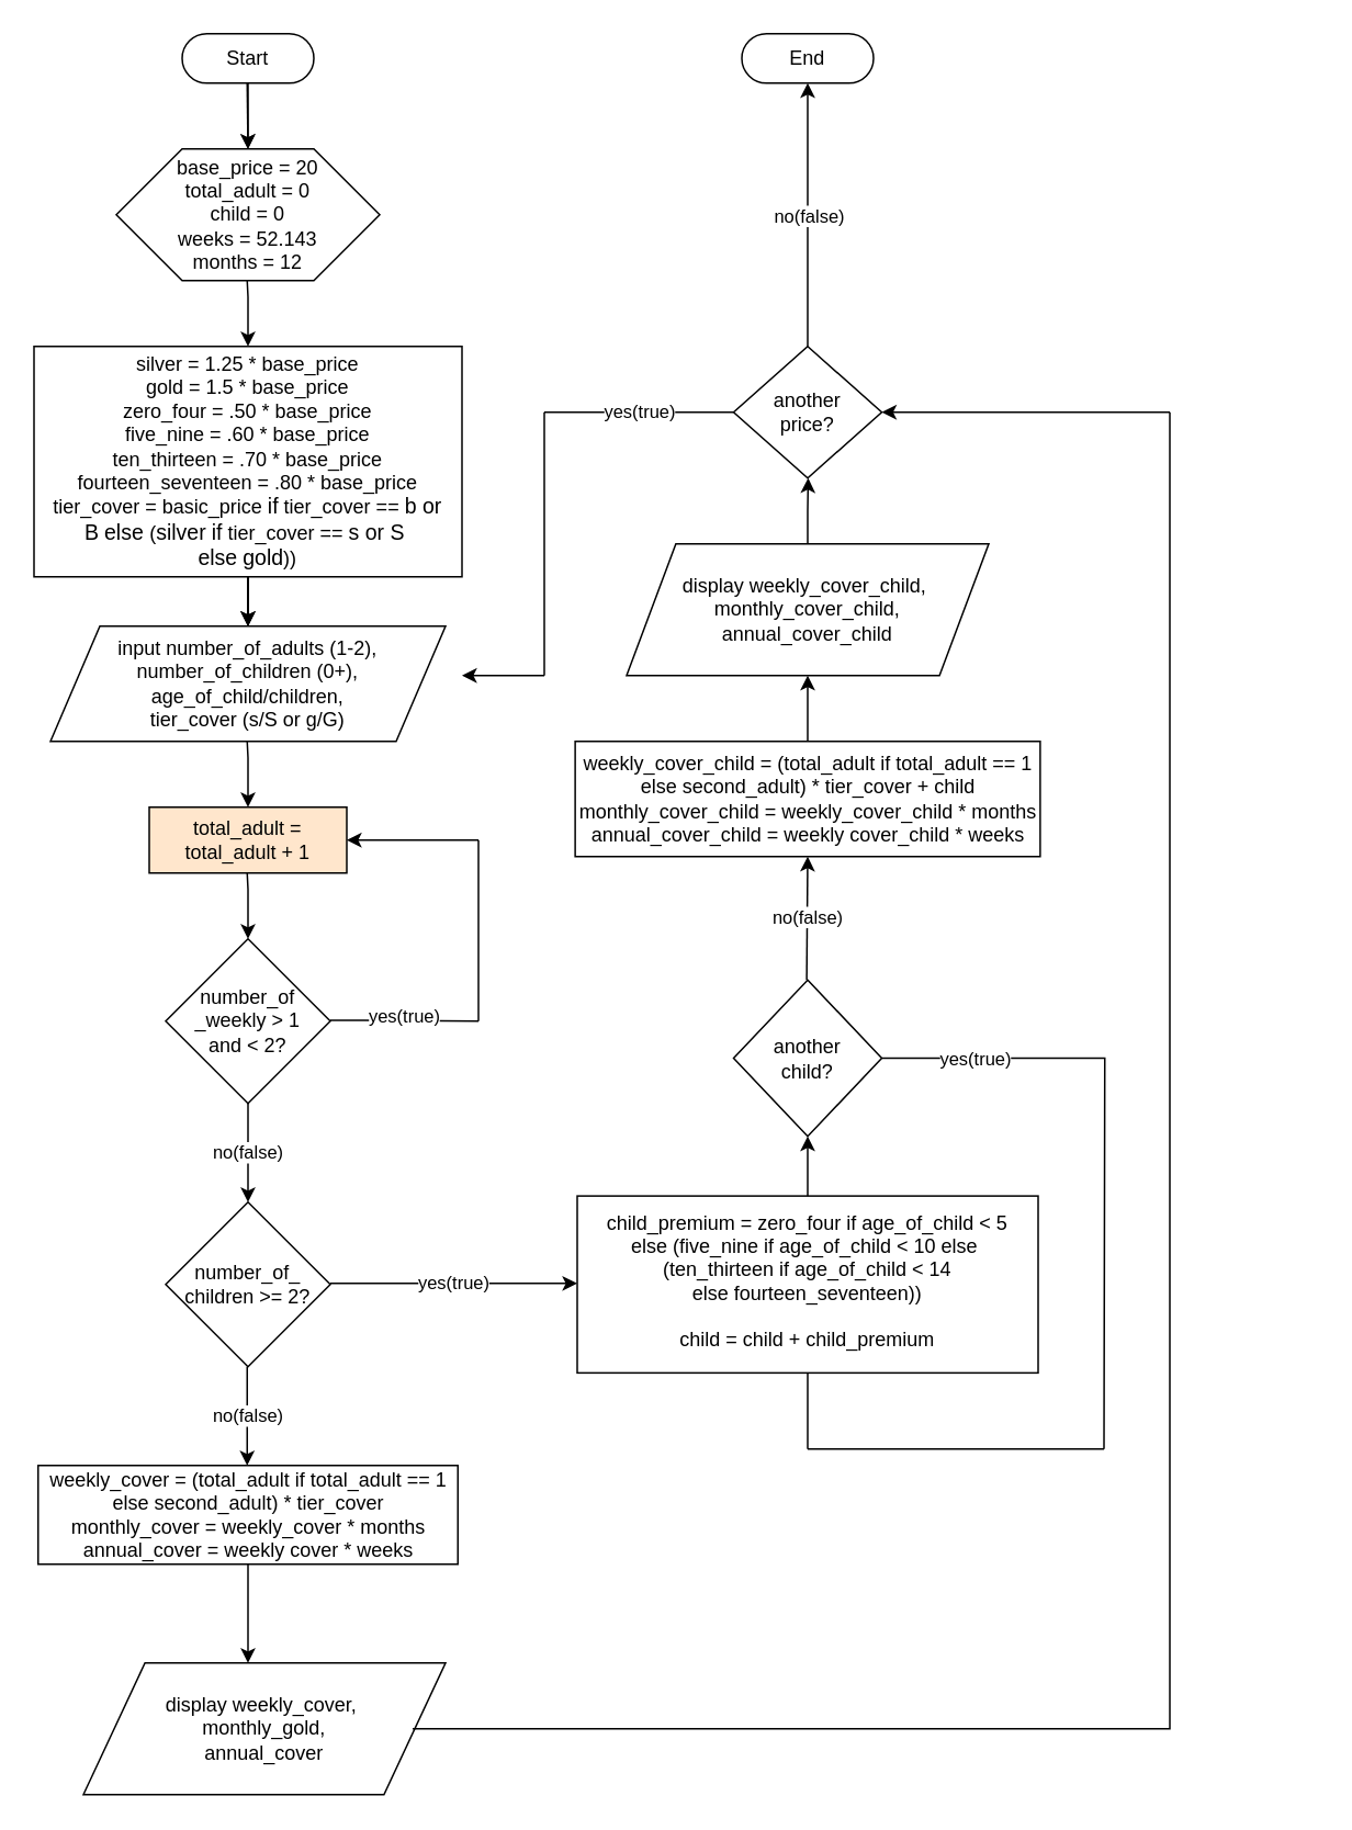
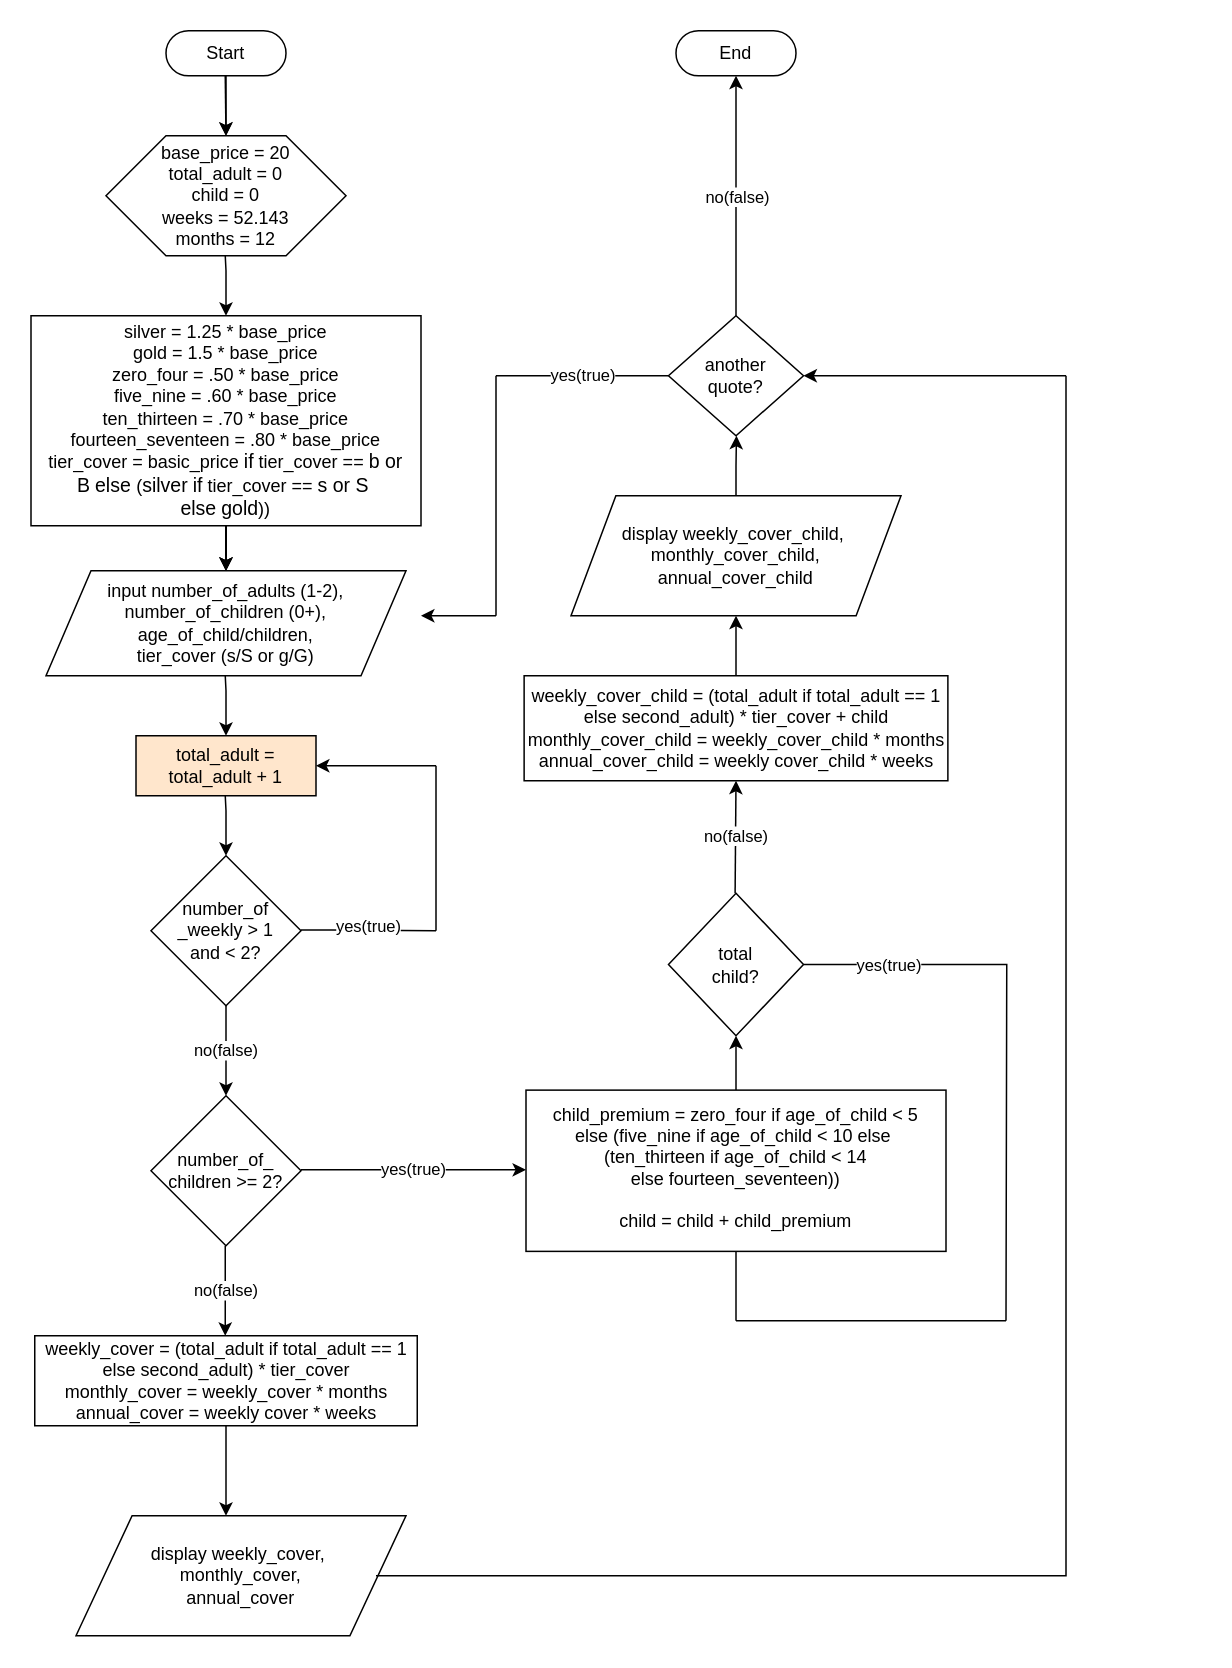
- <mxCell id="46" value="another&lt;br&gt;price?" style="shape=rhombus;html=1;dashed=0;whiteSpace=wrap;perimeter=rhombusPerimeter;" vertex="1" parent="1"><mxGeometry x="445" y="210" width="90" height="80" as="geometry" /></mxCell>
+ <mxCell id="46" value="another&lt;br&gt;quote?" style="shape=rhombus;html=1;dashed=0;whiteSpace=wrap;perimeter=rhombusPerimeter;" vertex="1" parent="1"><mxGeometry x="445" y="210" width="90" height="80" as="geometry" /></mxCell>
- <mxCell id="21" value="another&lt;br&gt;child?" style="shape=rhombus;html=1;dashed=0;whiteSpace=wrap;perimeter=rhombusPerimeter;" vertex="1" parent="1"><mxGeometry x="445" y="595" width="90" height="95" as="geometry" /></mxCell>
+ <mxCell id="21" value="total&lt;br&gt;child?" style="shape=rhombus;html=1;dashed=0;whiteSpace=wrap;perimeter=rhombusPerimeter;" vertex="1" parent="1"><mxGeometry x="445" y="595" width="90" height="95" as="geometry" /></mxCell>
- <mxCell id="17" value="display weekly_cover,&amp;nbsp;&lt;br&gt;monthly_gold,&lt;br&gt;annual_cover" style="shape=parallelogram;perimeter=parallelogramPerimeter;whiteSpace=wrap;html=1;dashed=0;size=0.17;" vertex="1" parent="1"><mxGeometry x="50" y="1010" width="220" height="80" as="geometry" /></mxCell>
+ <mxCell id="17" value="display weekly_cover,&amp;nbsp;&lt;br&gt;monthly_cover,&lt;br&gt;annual_cover" style="shape=parallelogram;perimeter=parallelogramPerimeter;whiteSpace=wrap;html=1;dashed=0;size=0.17;" vertex="1" parent="1"><mxGeometry x="50" y="1010" width="220" height="80" as="geometry" /></mxCell>
